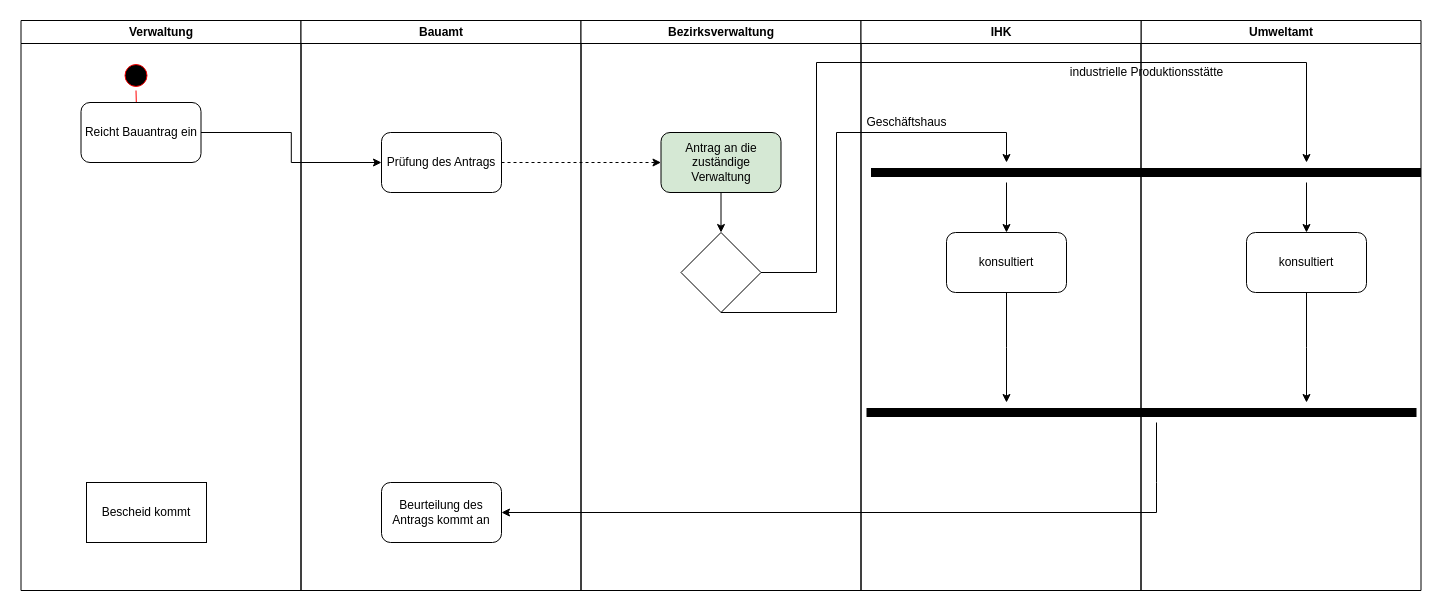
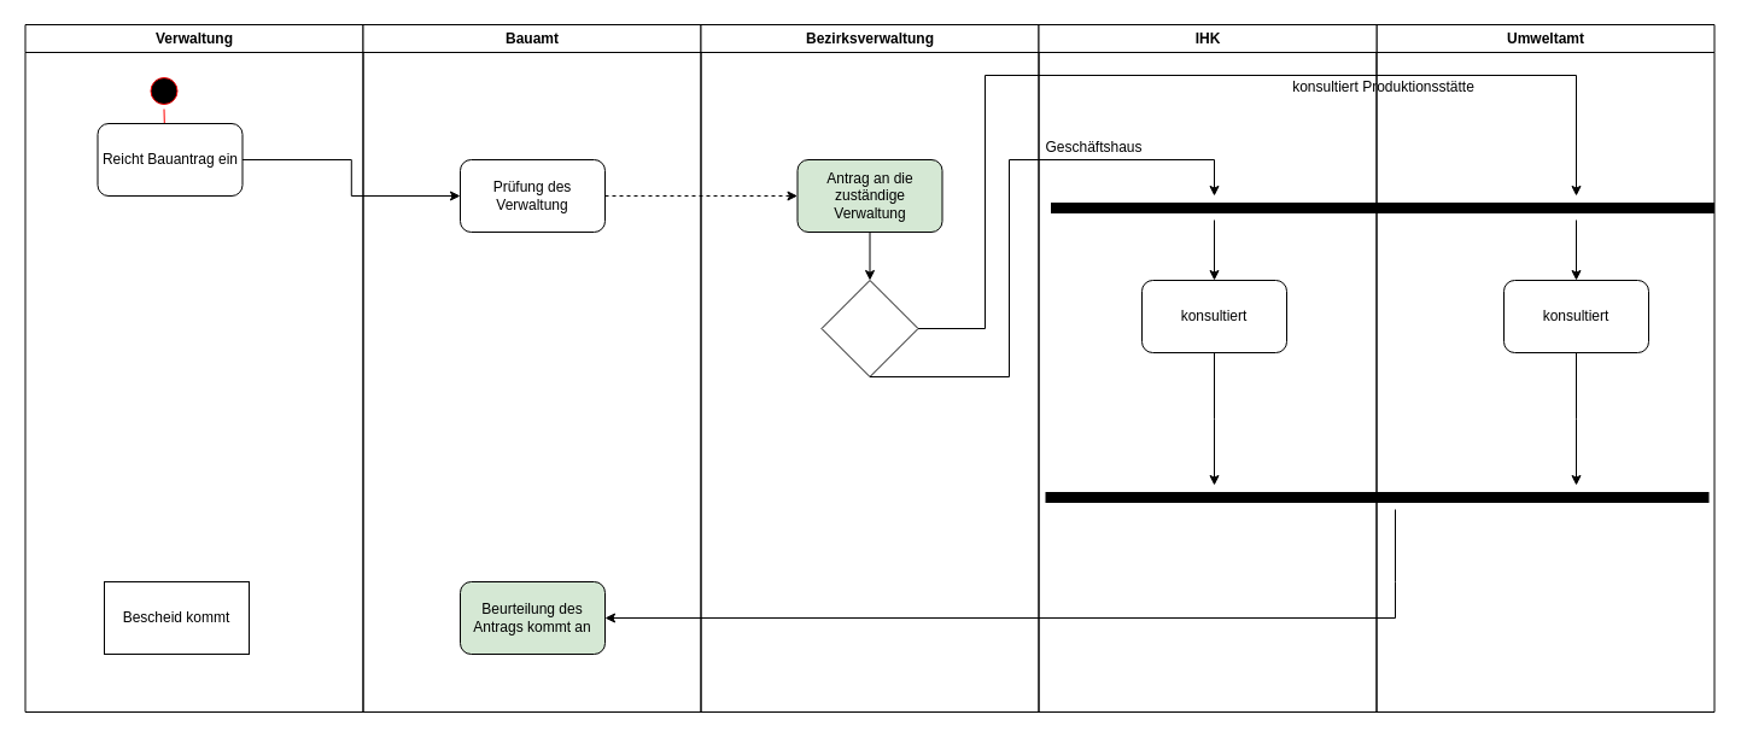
- <mxCell id="20" value="industrielle Produktionsstätte" style="text;html=1;align=center;verticalAlign=middle;resizable=0;points=[];autosize=1;strokeColor=none;fillColor=none;" vertex="1" parent="17"><mxGeometry x="200" y="42" width="170" height="20" as="geometry" /></mxCell>
+ <mxCell id="20" value="konsultiert Produktionsstätte" style="text;html=1;align=center;verticalAlign=middle;resizable=0;points=[];autosize=1;strokeColor=none;fillColor=none;" vertex="1" parent="17"><mxGeometry x="200" y="42" width="170" height="20" as="geometry" /></mxCell>
- <mxCell id="8" value="Prüfung des Antrags" style="rounded=1;whiteSpace=wrap;html=1;" vertex="1" parent="7"><mxGeometry x="80.5" y="112" width="120" height="60" as="geometry" /></mxCell>
+ <mxCell id="8" value="Prüfung des Verwaltung" style="rounded=1;whiteSpace=wrap;html=1;" vertex="1" parent="7"><mxGeometry x="80.5" y="112" width="120" height="60" as="geometry" /></mxCell>
- <mxCell id="9" value="Beurteilung des Antrags kommt an" style="rounded=1;whiteSpace=wrap;html=1;" vertex="1" parent="7"><mxGeometry x="80.5" y="462" width="120" height="60" as="geometry" /></mxCell>
+ <mxCell id="9" value="Beurteilung des Antrags kommt an" style="rounded=1;whiteSpace=wrap;html=1;fillColor=#d5e8d4;" vertex="1" parent="7"><mxGeometry x="80.5" y="462" width="120" height="60" as="geometry" /></mxCell>
